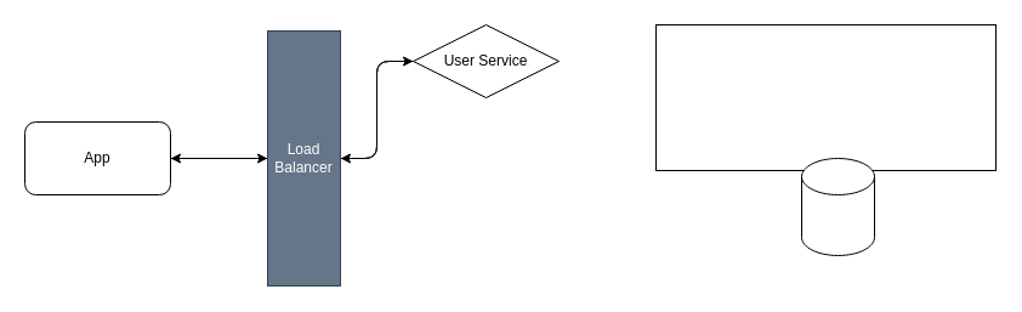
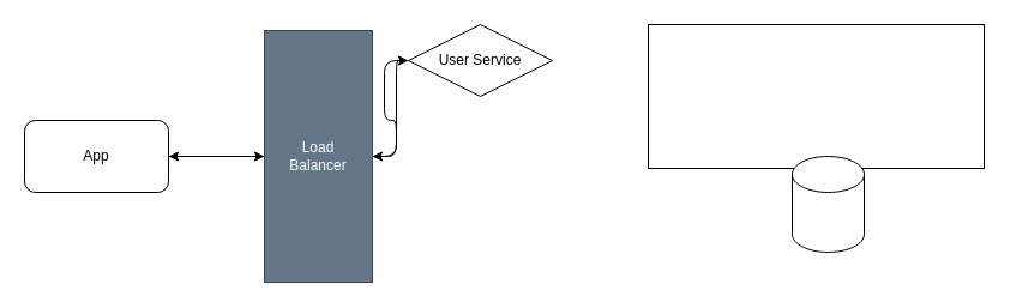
- <mxCell id="6" value="Load&lt;br&gt;Balancer" style="rounded=0;whiteSpace=wrap;html=1;fillColor=#647687;strokeColor=#314354;fontColor=#ffffff;" vertex="1" parent="1"><mxGeometry x="220" y="25" width="60" height="210" as="geometry" /></mxCell>
+ <mxCell id="6" value="Load&lt;br&gt;Balancer" style="rounded=0;whiteSpace=wrap;html=1;fillColor=#647687;strokeColor=#314354;fontColor=#ffffff;" vertex="1" parent="1"><mxGeometry x="220" y="25" width="90" height="210" as="geometry" /></mxCell>
